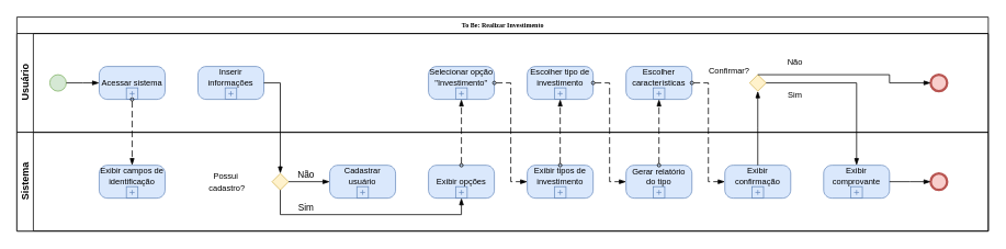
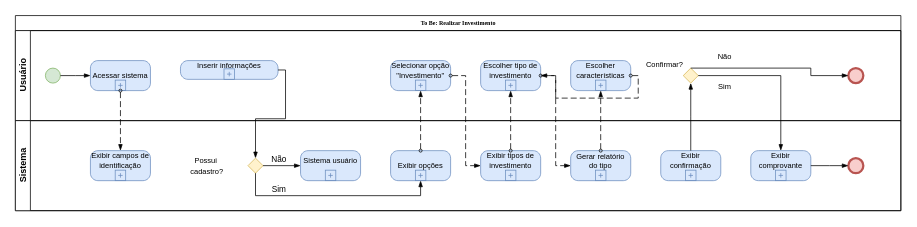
- <mxCell id="7" value="&lt;div&gt;&lt;font style=&quot;font-size: 10px;&quot;&gt;Inserir informações&lt;/font&gt;&lt;/div&gt;&lt;div&gt;&lt;font style=&quot;font-size: 10px;&quot;&gt;&lt;br&gt;&lt;/font&gt;&lt;/div&gt;" style="points=[[0.25,0,0],[0.5,0,0],[0.75,0,0],[1,0.25,0],[1,0.5,0],[1,0.75,0],[0.75,1,0],[0.5,1,0],[0.25,1,0],[0,0.75,0],[0,0.5,0],[0,0.25,0]];shape=mxgraph.bpmn.task;whiteSpace=wrap;rectStyle=rounded;size=10;html=1;container=1;expand=0;collapsible=0;taskMarker=abstract;isLoopSub=1;fillColor=#dae8fc;strokeColor=#6c8ebf;" vertex="1" parent="3"><mxGeometry x="220" y="40" width="80" height="40" as="geometry" /></mxCell>
+ <mxCell id="7" value="&lt;div&gt;&lt;font style=&quot;font-size: 10px;&quot;&gt;Inserir informações&lt;/font&gt;&lt;/div&gt;&lt;div&gt;&lt;font style=&quot;font-size: 10px;&quot;&gt;&lt;br&gt;&lt;/font&gt;&lt;/div&gt;" style="points=[[0.25,0,0],[0.5,0,0],[0.75,0,0],[1,0.25,0],[1,0.5,0],[1,0.75,0],[0.75,1,0],[0.5,1,0],[0.25,1,0],[0,0.75,0],[0,0.5,0],[0,0.25,0]];shape=mxgraph.bpmn.task;whiteSpace=wrap;rectStyle=rounded;size=10;html=1;container=1;expand=0;collapsible=0;taskMarker=abstract;isLoopSub=1;fillColor=#dae8fc;strokeColor=#6c8ebf;" vertex="1" parent="3"><mxGeometry x="220" y="40" width="130" height="25" as="geometry" /></mxCell>
- <mxCell id="40" value="" style="dashed=1;dashPattern=8 4;endArrow=blockThin;endFill=1;startArrow=oval;startFill=0;endSize=6;startSize=4;html=1;rounded=0;exitX=1;exitY=0.5;exitDx=0;exitDy=0;exitPerimeter=0;entryX=0;entryY=0.5;entryDx=0;entryDy=0;entryPerimeter=0;edgeStyle=orthogonalEdgeStyle;" edge="1" parent="2" source="10" target="29"><mxGeometry width="160" relative="1" as="geometry"><mxPoint x="790" y="190" as="sourcePoint" /><mxPoint x="790" y="110" as="targetPoint" /></mxGeometry></mxCell>
+ <mxCell id="40" value="" style="dashed=1;dashPattern=8 4;endArrow=blockThin;endFill=1;startArrow=oval;startFill=0;endSize=6;startSize=4;html=1;rounded=0;exitX=1;exitY=0.5;exitDx=0;exitDy=0;exitPerimeter=0;edgeStyle=orthogonalEdgeStyle;" edge="1" parent="2" source="10" target="9"><mxGeometry width="160" relative="1" as="geometry"><mxPoint x="790" y="190" as="sourcePoint" /><mxPoint x="790" y="110" as="targetPoint" /></mxGeometry></mxCell>
- <mxCell id="20" value="&lt;div&gt;&lt;span style=&quot;font-size: 10px;&quot;&gt;Cadastrar usuário&lt;/span&gt;&lt;/div&gt;&lt;div&gt;&lt;span style=&quot;font-size: 10px;&quot;&gt;&lt;br&gt;&lt;/span&gt;&lt;/div&gt;" style="points=[[0.25,0,0],[0.5,0,0],[0.75,0,0],[1,0.25,0],[1,0.5,0],[1,0.75,0],[0.75,1,0],[0.5,1,0],[0.25,1,0],[0,0.75,0],[0,0.5,0],[0,0.25,0]];shape=mxgraph.bpmn.task;whiteSpace=wrap;rectStyle=rounded;size=10;html=1;container=1;expand=0;collapsible=0;taskMarker=abstract;isLoopSub=1;fillColor=#dae8fc;strokeColor=#6c8ebf;" vertex="1" parent="17"><mxGeometry x="380" y="40" width="80" height="40" as="geometry" /></mxCell>
+ <mxCell id="20" value="&lt;div&gt;&lt;span style=&quot;font-size: 10px;&quot;&gt;Sistema usuário&lt;/span&gt;&lt;/div&gt;&lt;div&gt;&lt;span style=&quot;font-size: 10px;&quot;&gt;&lt;br&gt;&lt;/span&gt;&lt;/div&gt;" style="points=[[0.25,0,0],[0.5,0,0],[0.75,0,0],[1,0.25,0],[1,0.5,0],[1,0.75,0],[0.75,1,0],[0.5,1,0],[0.25,1,0],[0,0.75,0],[0,0.5,0],[0,0.25,0]];shape=mxgraph.bpmn.task;whiteSpace=wrap;rectStyle=rounded;size=10;html=1;container=1;expand=0;collapsible=0;taskMarker=abstract;isLoopSub=1;fillColor=#dae8fc;strokeColor=#6c8ebf;" vertex="1" parent="17"><mxGeometry x="380" y="40" width="80" height="40" as="geometry" /></mxCell>
